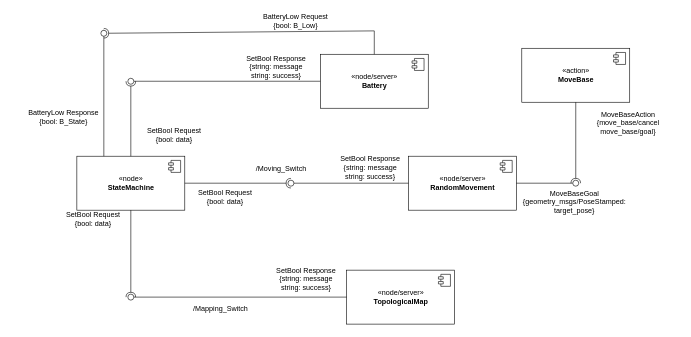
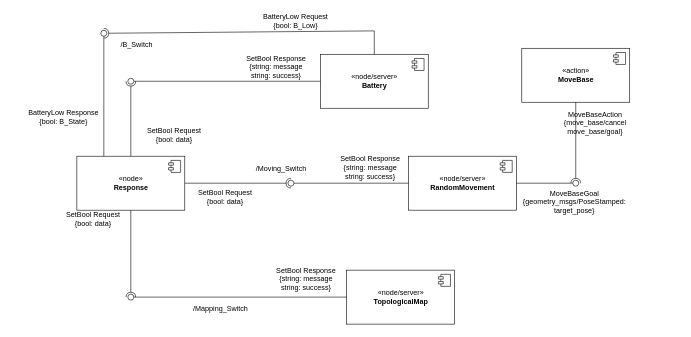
+ <mxCell id="29" value="/B_Switch" style="text;html=1;strokeColor=none;fillColor=none;align=center;verticalAlign=middle;whiteSpace=wrap;rounded=0;" parent="1" vertex="1"><mxGeometry x="197" y="60" width="60" height="30" as="geometry" /></mxCell>
- <mxCell id="40" value="MoveBaseAction&lt;br&gt;{move_base/cancel&lt;br&gt;move_base/goal}" style="text;html=1;strokeColor=none;fillColor=none;align=center;verticalAlign=middle;whiteSpace=wrap;rounded=0;" vertex="1" parent="1"><mxGeometry x="964" y="180" width="165" height="49" as="geometry" /></mxCell>
+ <mxCell id="40" value="MoveBaseAction&lt;br&gt;{move_base/cancel&lt;br&gt;move_base/goal}" style="text;html=1;strokeColor=none;fillColor=none;align=center;verticalAlign=middle;whiteSpace=wrap;rounded=0;" vertex="1" parent="1"><mxGeometry x="909" y="180" width="165" height="49" as="geometry" /></mxCell>
- <mxCell id="2" value="«node»&lt;br&gt;&lt;b&gt;StateMachine&lt;/b&gt;" style="html=1;dropTarget=0;" parent="1" vertex="1"><mxGeometry x="127" y="260" width="180" height="90" as="geometry" /></mxCell>
+ <mxCell id="2" value="«node»&lt;br&gt;&lt;b&gt;Response&lt;/b&gt;" style="html=1;dropTarget=0;" parent="1" vertex="1"><mxGeometry x="127" y="260" width="180" height="90" as="geometry" /></mxCell>
